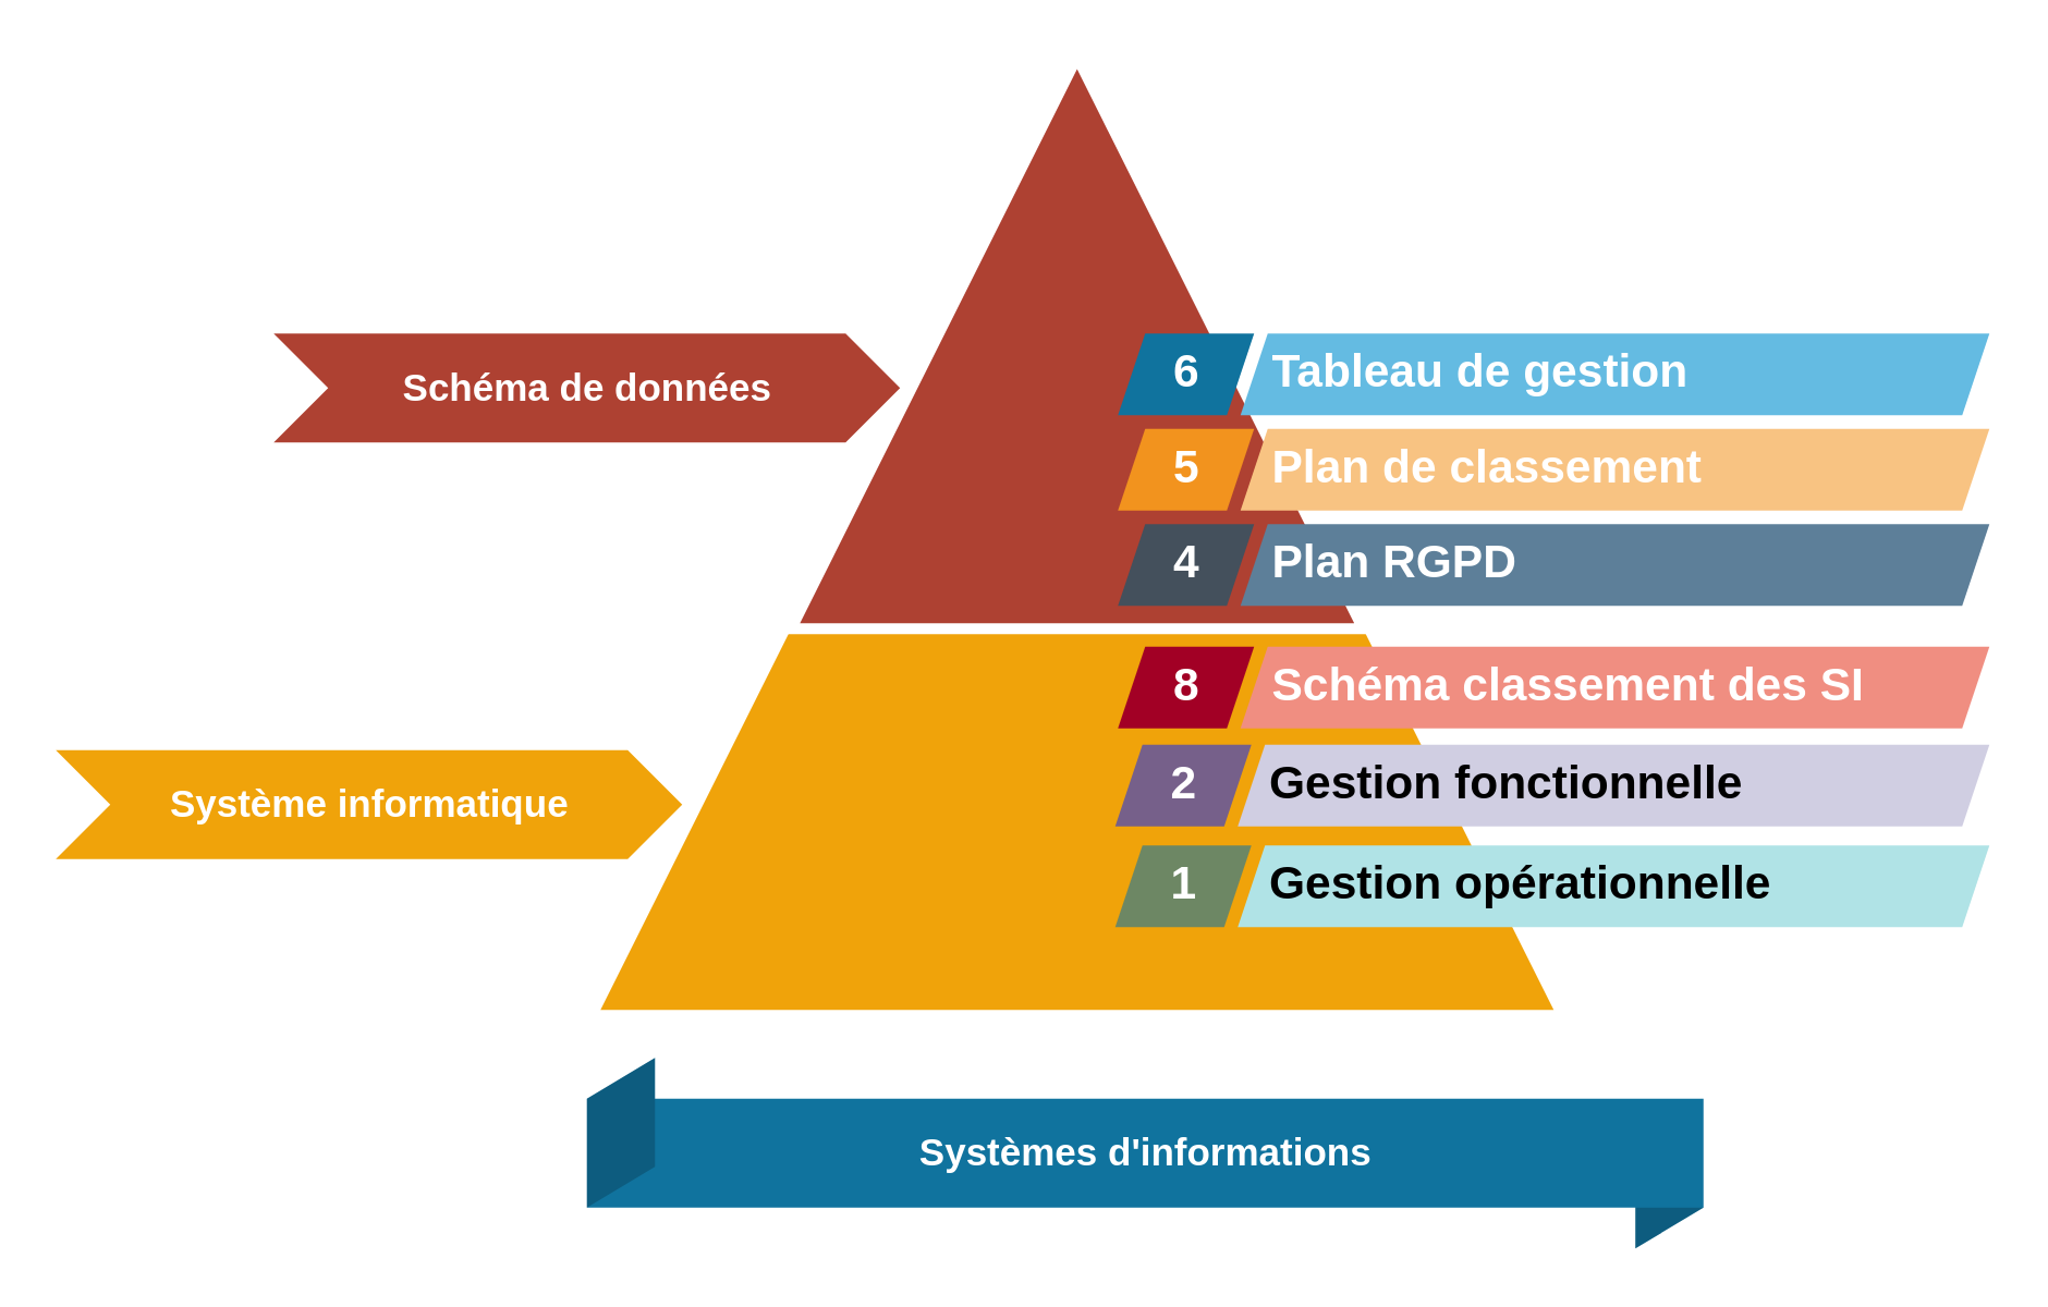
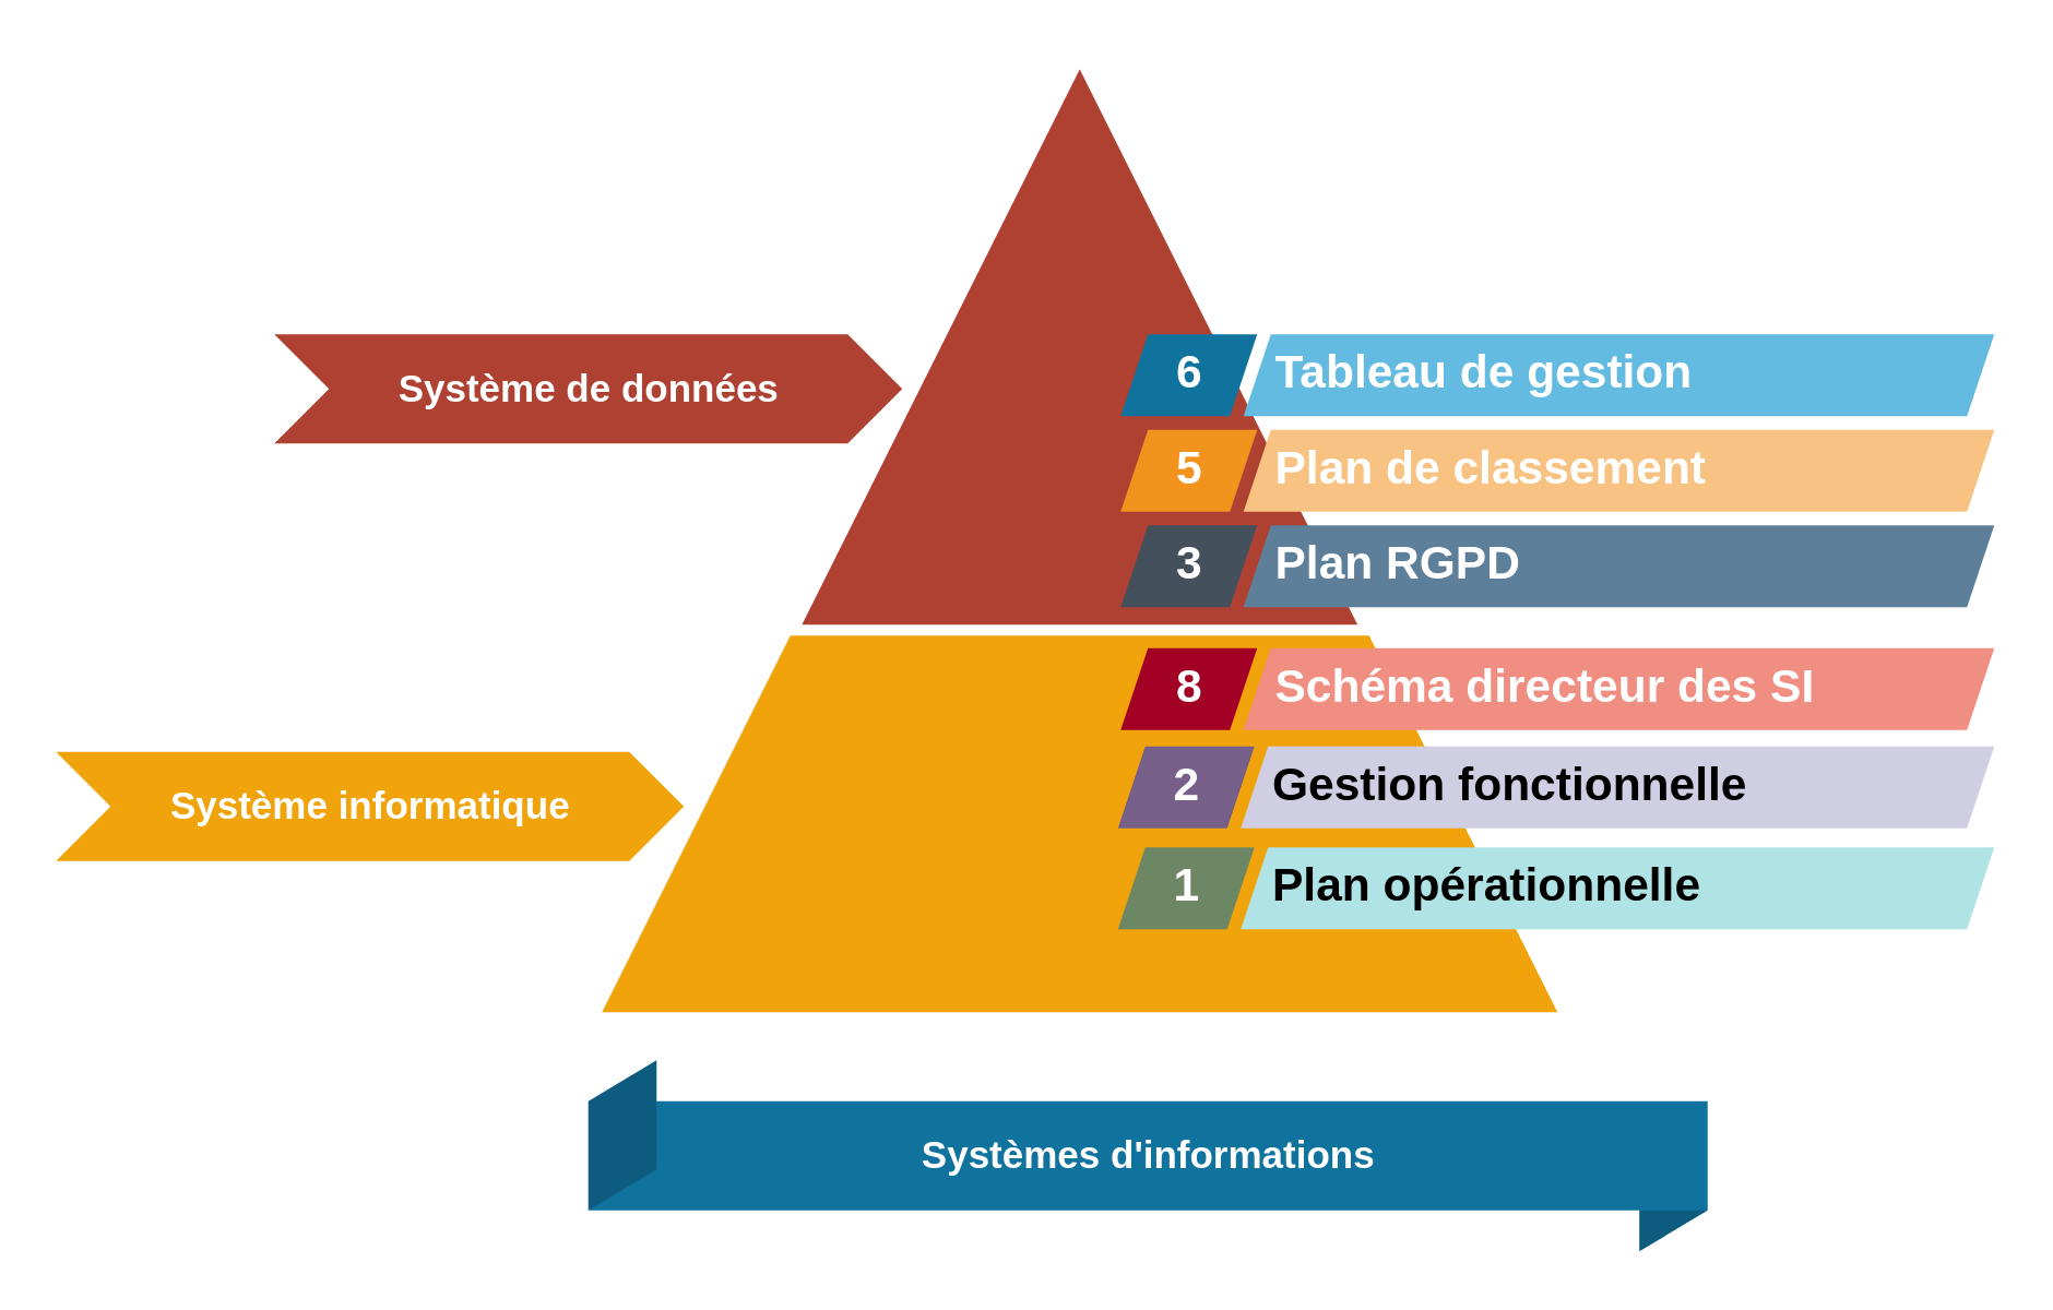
- <mxCell id="14" value="Schéma de données" style="html=1;shape=mxgraph.infographic.ribbonSimple;notch1=20;notch2=20;fillColor=#AE4132;strokeColor=none;align=center;verticalAlign=middle;fontColor=#ffffff;fontSize=14;fontStyle=1;" vertex="1" parent="1"><mxGeometry x="100" y="122" width="230" height="40" as="geometry" /></mxCell>
+ <mxCell id="14" value="Système de données" style="html=1;shape=mxgraph.infographic.ribbonSimple;notch1=20;notch2=20;fillColor=#AE4132;strokeColor=none;align=center;verticalAlign=middle;fontColor=#ffffff;fontSize=14;fontStyle=1;" vertex="1" parent="1"><mxGeometry x="100" y="122" width="230" height="40" as="geometry" /></mxCell>
- <mxCell id="8" value="4" style="shape=mxgraph.infographic.parallelogram;dx=5;html=1;fillColor=#44505C;strokeColor=none;shadow=0;fontSize=17;fontColor=#ffffff;align=center;fontStyle=1;" vertex="1" parent="1"><mxGeometry x="410" y="192" width="50" height="30" as="geometry" /></mxCell>
+ <mxCell id="8" value="3" style="shape=mxgraph.infographic.parallelogram;dx=5;html=1;fillColor=#44505C;strokeColor=none;shadow=0;fontSize=17;fontColor=#ffffff;align=center;fontStyle=1;" vertex="1" parent="1"><mxGeometry x="410" y="192" width="50" height="30" as="geometry" /></mxCell>
- <mxCell id="11" value="Schéma classement des SI&lt;br&gt;" style="shape=mxgraph.infographic.parallelogram;dx=5;;html=1;fillColor=#F08E81;strokeColor=none;shadow=0;fontSize=17;fontColor=#FFFFFF;align=left;spacingLeft=10;fontStyle=1;" vertex="1" parent="1"><mxGeometry x="455" y="237" width="275" height="30" as="geometry" /></mxCell>
+ <mxCell id="11" value="Schéma directeur des SI&lt;br&gt;" style="shape=mxgraph.infographic.parallelogram;dx=5;;html=1;fillColor=#F08E81;strokeColor=none;shadow=0;fontSize=17;fontColor=#FFFFFF;align=left;spacingLeft=10;fontStyle=1;" vertex="1" parent="1"><mxGeometry x="455" y="237" width="275" height="30" as="geometry" /></mxCell>
- <mxCell id="18" value="Gestion opérationnelle&lt;br&gt;" style="shape=mxgraph.infographic.parallelogram;dx=5;;html=1;fillColor=#b0e3e6;strokeColor=none;shadow=0;fontSize=17;align=left;spacingLeft=10;fontStyle=1;" vertex="1" parent="1"><mxGeometry x="454" y="310" width="276" height="30" as="geometry" /></mxCell>
+ <mxCell id="18" value="Plan opérationnelle&lt;br&gt;" style="shape=mxgraph.infographic.parallelogram;dx=5;;html=1;fillColor=#b0e3e6;strokeColor=none;shadow=0;fontSize=17;align=left;spacingLeft=10;fontStyle=1;" vertex="1" parent="1"><mxGeometry x="454" y="310" width="276" height="30" as="geometry" /></mxCell>
